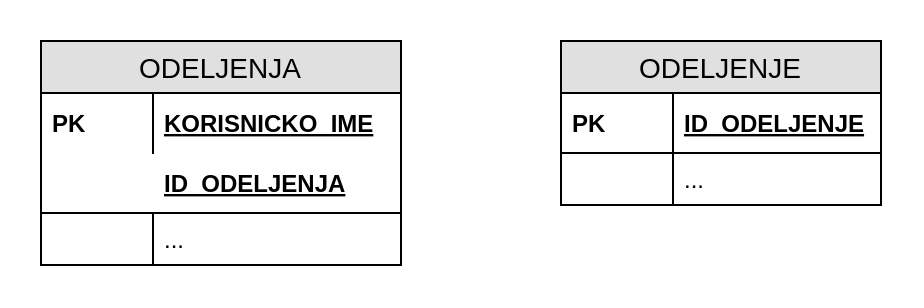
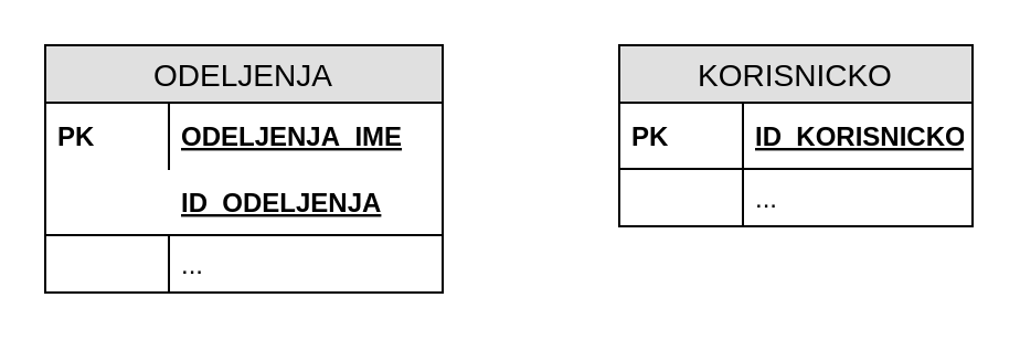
- <mxCell id="8" value="ODELJENJE" style="swimlane;fontStyle=0;childLayout=stackLayout;horizontal=1;startSize=26;fillColor=#e0e0e0;horizontalStack=0;resizeParent=1;resizeParentMax=0;resizeLast=0;collapsible=1;marginBottom=0;swimlaneFillColor=#ffffff;align=center;fontSize=14;" vertex="1" parent="1"><mxGeometry x="280" y="20" width="160" height="82" as="geometry" /></mxCell>
+ <mxCell id="8" value="KORISNICKO" style="swimlane;fontStyle=0;childLayout=stackLayout;horizontal=1;startSize=26;fillColor=#e0e0e0;horizontalStack=0;resizeParent=1;resizeParentMax=0;resizeLast=0;collapsible=1;marginBottom=0;swimlaneFillColor=#ffffff;align=center;fontSize=14;" vertex="1" parent="1"><mxGeometry x="280" y="20" width="160" height="82" as="geometry" /></mxCell>
- <mxCell id="3" value="KORISNICKO_IME" style="shape=partialRectangle;top=0;left=0;right=0;bottom=0;align=left;verticalAlign=middle;fillColor=none;spacingLeft=60;spacingRight=4;overflow=hidden;rotatable=0;points=[[0,0.5],[1,0.5]];portConstraint=eastwest;dropTarget=0;fontStyle=5;fontSize=12;" vertex="1" parent="2"><mxGeometry y="26" width="180" height="30" as="geometry" /></mxCell>
+ <mxCell id="3" value="ODELJENJA_IME" style="shape=partialRectangle;top=0;left=0;right=0;bottom=0;align=left;verticalAlign=middle;fillColor=none;spacingLeft=60;spacingRight=4;overflow=hidden;rotatable=0;points=[[0,0.5],[1,0.5]];portConstraint=eastwest;dropTarget=0;fontStyle=5;fontSize=12;" vertex="1" parent="2"><mxGeometry y="26" width="180" height="30" as="geometry" /></mxCell>
- <mxCell id="9" value="ID_ODELJENJE" style="shape=partialRectangle;top=0;left=0;right=0;bottom=1;align=left;verticalAlign=middle;fillColor=none;spacingLeft=60;spacingRight=4;overflow=hidden;rotatable=0;points=[[0,0.5],[1,0.5]];portConstraint=eastwest;dropTarget=0;fontStyle=5;fontSize=12;" vertex="1" parent="8"><mxGeometry y="26" width="160" height="30" as="geometry" /></mxCell>
+ <mxCell id="9" value="ID_KORISNICKO" style="shape=partialRectangle;top=0;left=0;right=0;bottom=1;align=left;verticalAlign=middle;fillColor=none;spacingLeft=60;spacingRight=4;overflow=hidden;rotatable=0;points=[[0,0.5],[1,0.5]];portConstraint=eastwest;dropTarget=0;fontStyle=5;fontSize=12;" vertex="1" parent="8"><mxGeometry y="26" width="160" height="30" as="geometry" /></mxCell>
